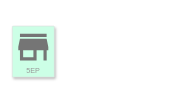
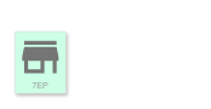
- <mxCell id="3" value="5EP" style="strokeColor=#dddddd;shadow=1;strokeWidth=1;rounded=1;absoluteArcSize=1;arcSize=2;labelPosition=center;verticalLabelPosition=middle;align=center;verticalAlign=bottom;spacingLeft=0;fontColor=#999999;fontSize=12;whiteSpace=wrap;spacingBottom=2;fillColor=#CCFFE6;" vertex="1" parent="1"><mxGeometry x="20" y="43" width="70" height="85" as="geometry" /></mxCell>
+ <mxCell id="3" value="7EP" style="strokeColor=#dddddd;shadow=1;strokeWidth=1;rounded=1;absoluteArcSize=1;arcSize=2;labelPosition=center;verticalLabelPosition=middle;align=center;verticalAlign=bottom;spacingLeft=0;fontColor=#999999;fontSize=12;whiteSpace=wrap;spacingBottom=2;fillColor=#CCFFE6;" vertex="1" parent="1"><mxGeometry x="20" y="43" width="70" height="85" as="geometry" /></mxCell>
